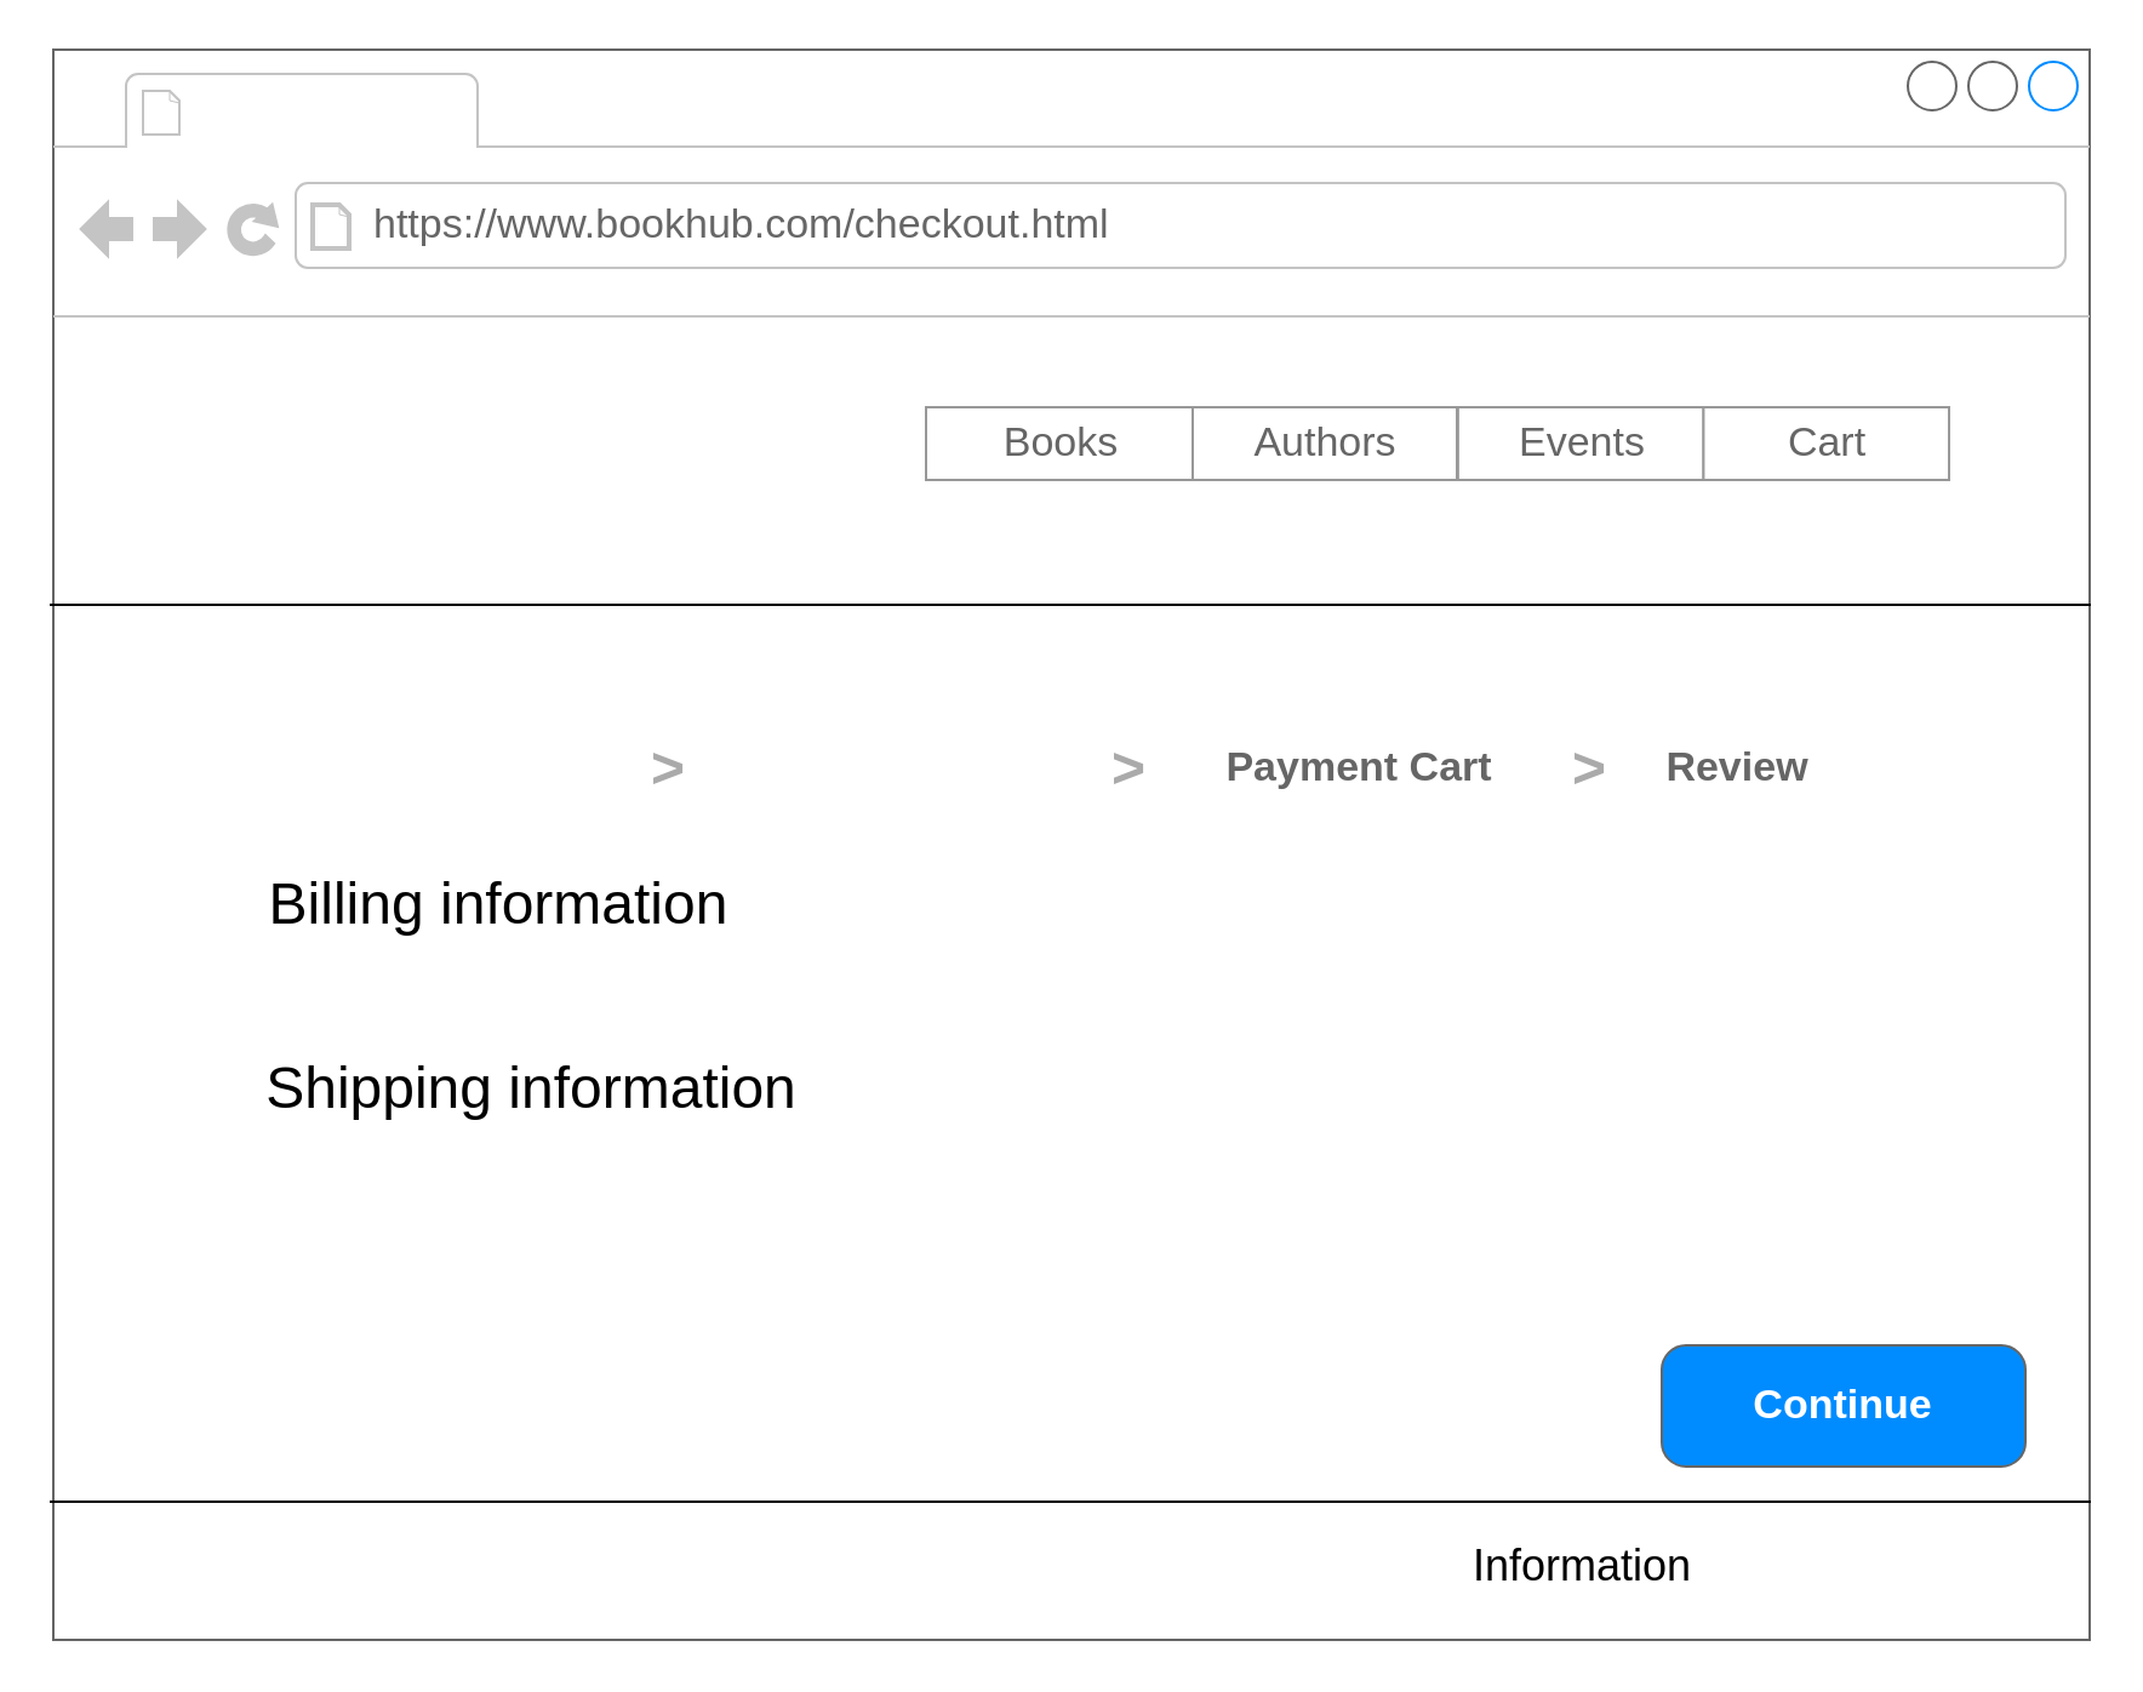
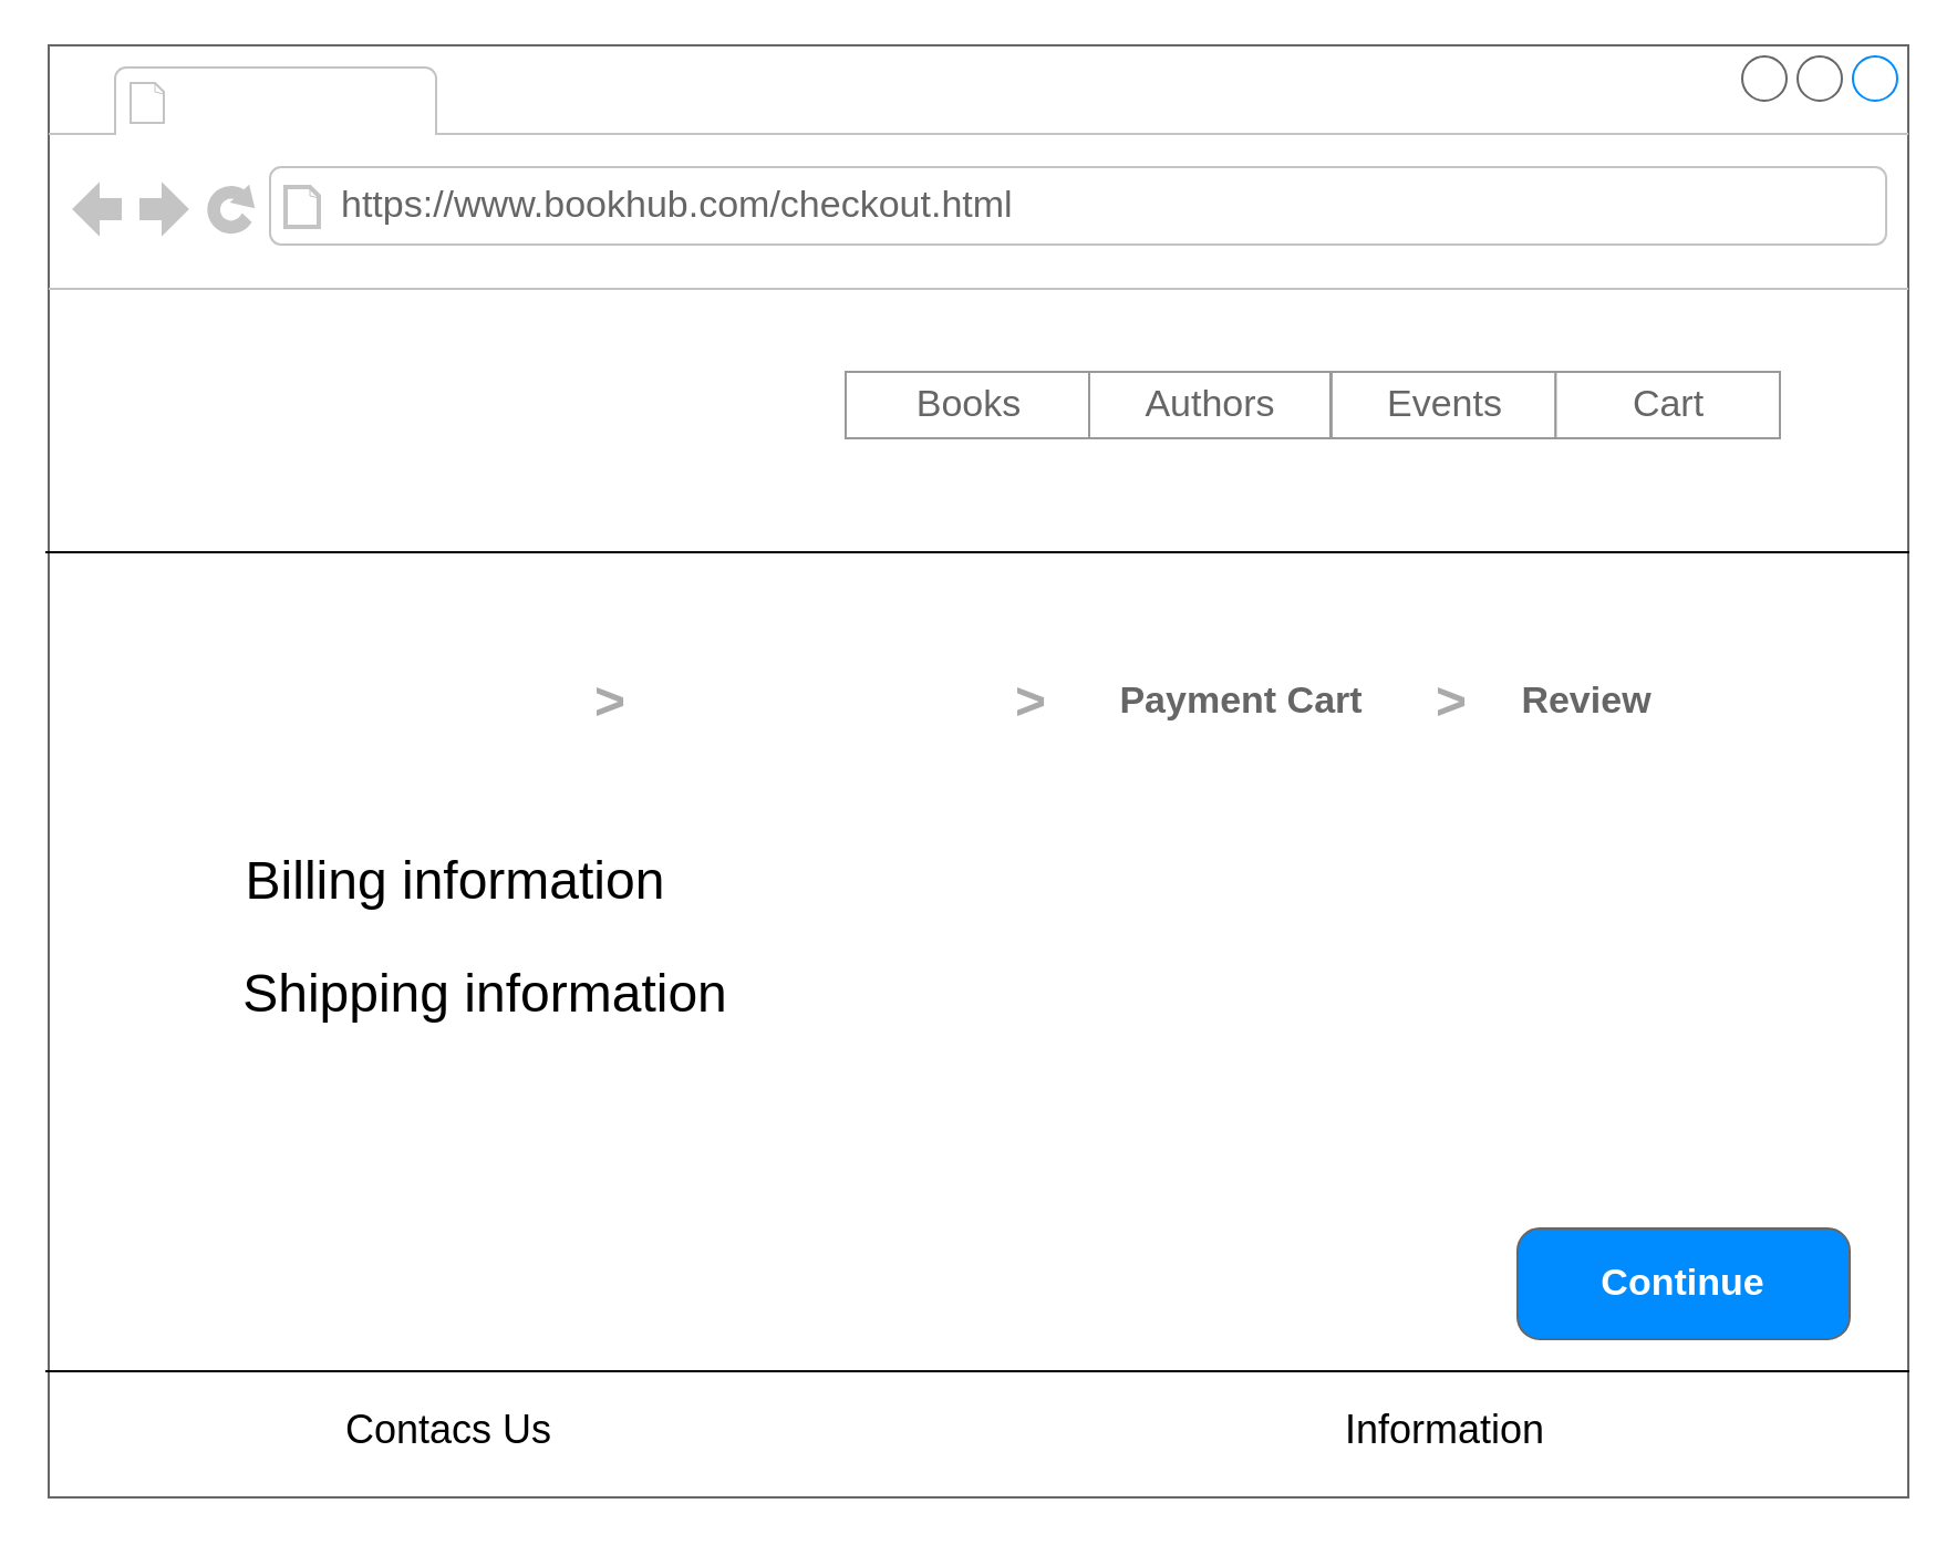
- <mxCell id="13" value="&lt;font style=&quot;font-size: 24px&quot;&gt;Billing information&lt;/font&gt;" style="text;html=1;strokeColor=none;fillColor=none;align=center;verticalAlign=middle;whiteSpace=wrap;rounded=0;" vertex="1" parent="2"><mxGeometry x="76" y="343" width="215" height="20" as="geometry" /></mxCell>
+ <mxCell id="13" value="&lt;font style=&quot;font-size: 24px&quot;&gt;Billing information&lt;/font&gt;" style="text;html=1;strokeColor=none;fillColor=none;align=center;verticalAlign=middle;whiteSpace=wrap;rounded=0;" vertex="1" parent="2"><mxGeometry x="76" y="368" width="215" height="20" as="geometry" /></mxCell>
+ <mxCell id="10" value="&lt;font style=&quot;font-size: 18px&quot;&gt;Contacs Us&lt;/font&gt;&lt;br&gt;" style="text;html=1;strokeColor=none;fillColor=none;align=center;verticalAlign=middle;whiteSpace=wrap;rounded=0;" vertex="1" parent="2"><mxGeometry x="121" y="606" width="119" height="40" as="geometry" /></mxCell>
